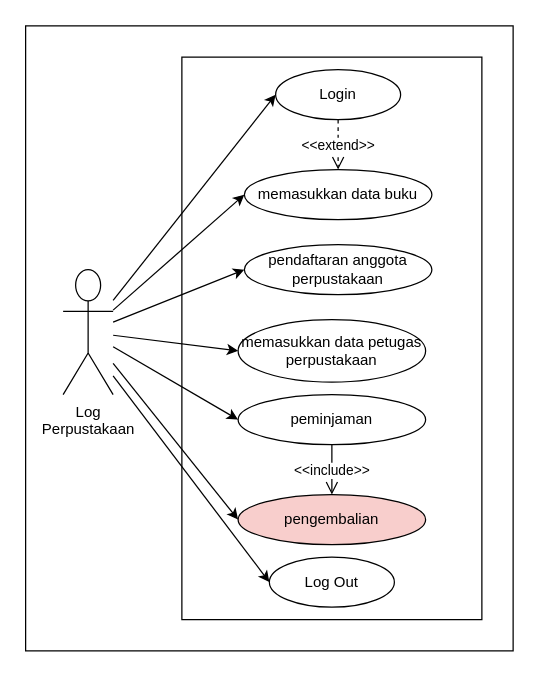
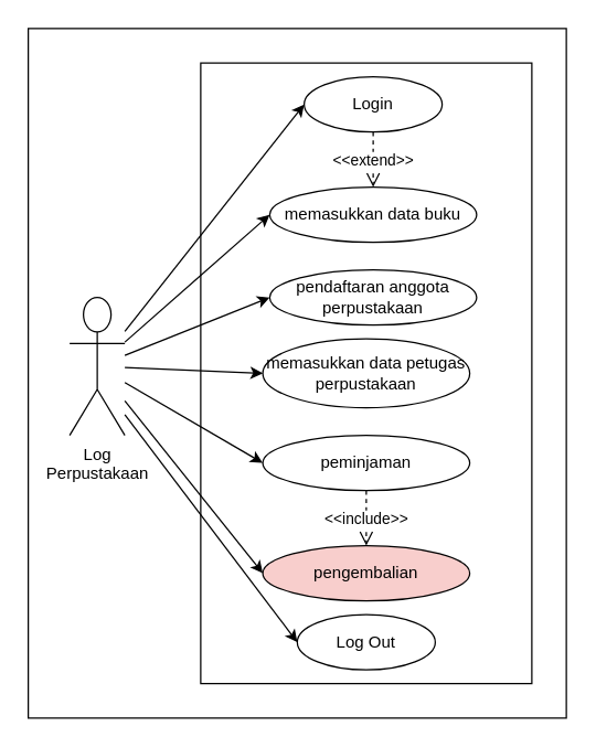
- <mxCell id="9" value="memasukkan data petugas perpustakaan" style="ellipse;whiteSpace=wrap;html=1;align=center;" vertex="1" parent="1"><mxGeometry x="190" y="255" width="150" height="50" as="geometry" /></mxCell>
+ <mxCell id="9" value="memasukkan data petugas perpustakaan" style="ellipse;whiteSpace=wrap;html=1;align=center;" vertex="1" parent="1"><mxGeometry x="190" y="245" width="150" height="50" as="geometry" /></mxCell>
- <mxCell id="13" value="&amp;lt;&amp;lt;include&amp;gt;&amp;gt;" style="html=1;verticalAlign=bottom;endArrow=open;dashed=0;endSize=8;exitX=0.5;exitY=1;exitDx=0;exitDy=0;entryX=0.5;entryY=0;entryDx=0;entryDy=0;" edge="1" parent="1" source="10" target="11"><mxGeometry x="0.5" relative="1" as="geometry"><mxPoint x="270" y="375" as="sourcePoint" /><mxPoint x="270" y="415" as="targetPoint" /><Array as="points" /><mxPoint as="offset" /></mxGeometry></mxCell>
+ <mxCell id="13" value="&amp;lt;&amp;lt;include&amp;gt;&amp;gt;" style="html=1;verticalAlign=bottom;endArrow=open;dashed=1;endSize=8;exitX=0.5;exitY=1;exitDx=0;exitDy=0;entryX=0.5;entryY=0;entryDx=0;entryDy=0;" edge="1" parent="1" source="10" target="11"><mxGeometry x="0.5" relative="1" as="geometry"><mxPoint x="270" y="375" as="sourcePoint" /><mxPoint x="270" y="415" as="targetPoint" /><Array as="points" /><mxPoint as="offset" /></mxGeometry></mxCell>
